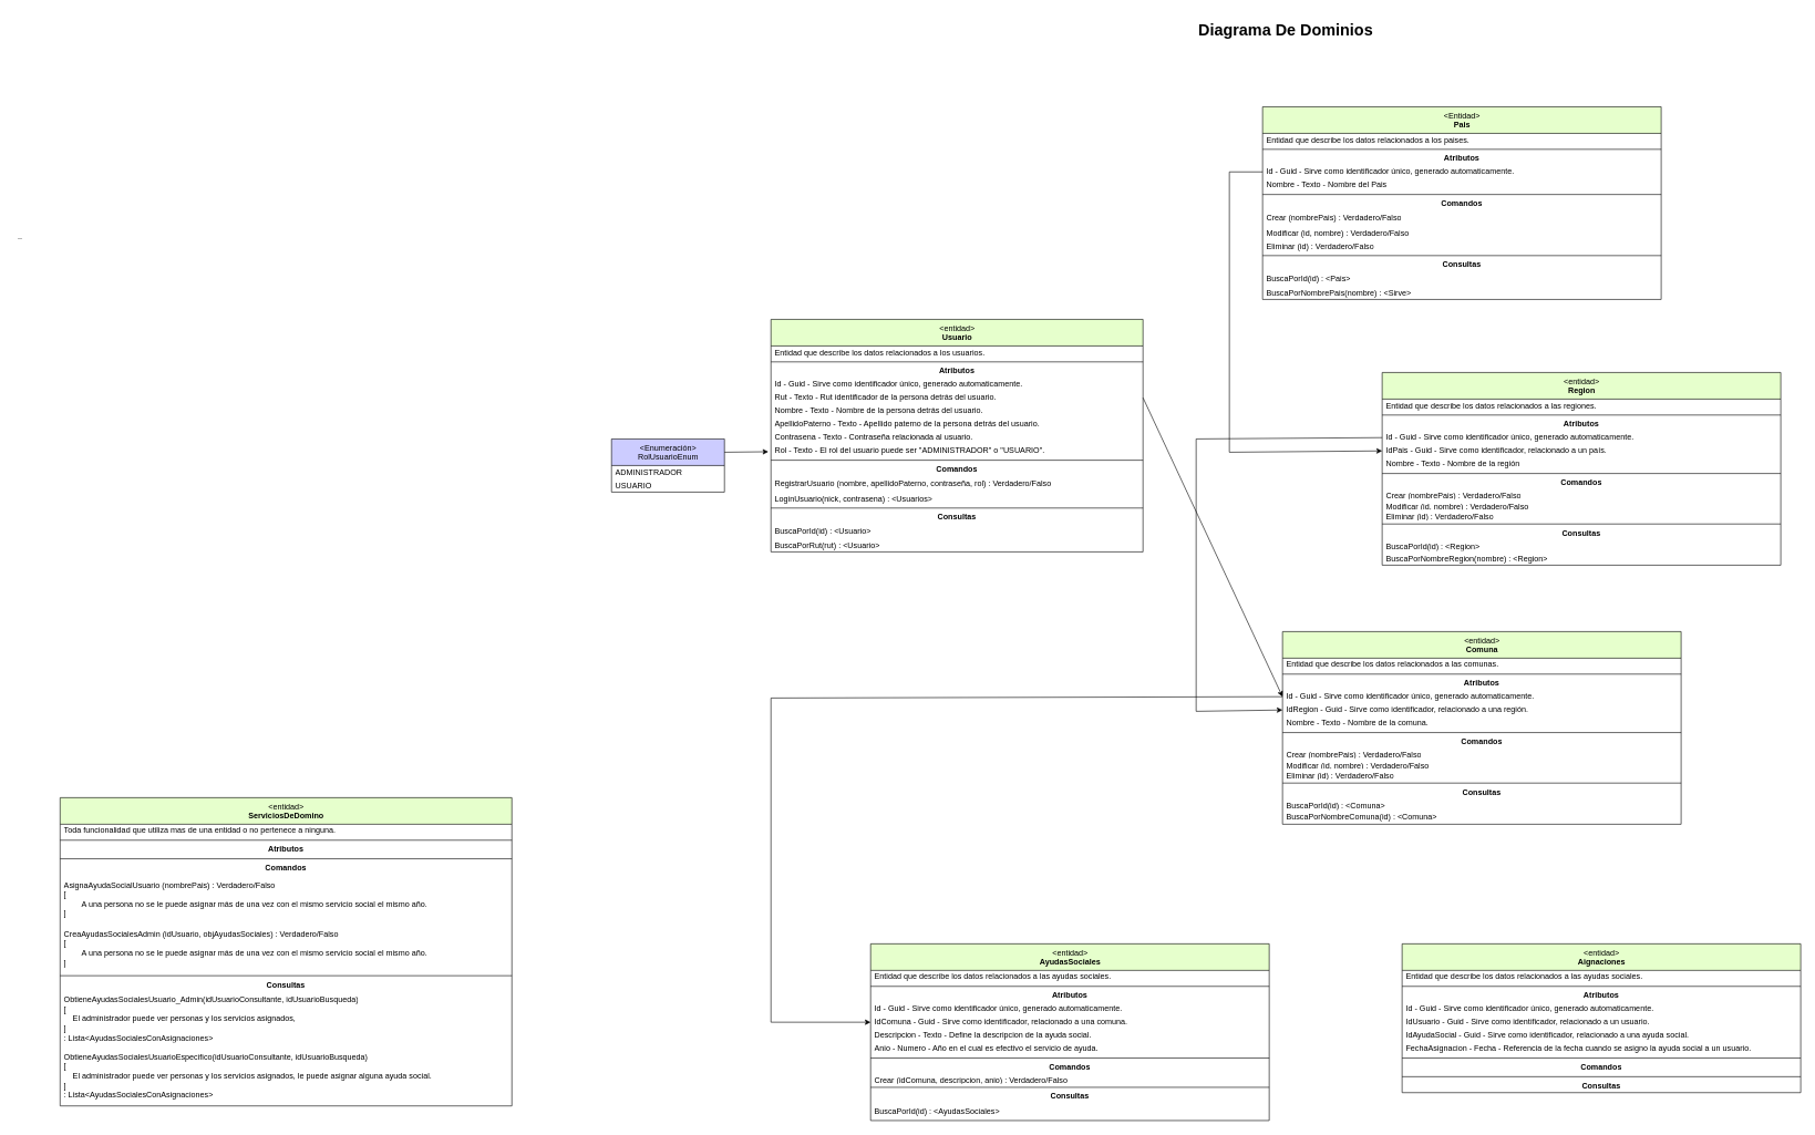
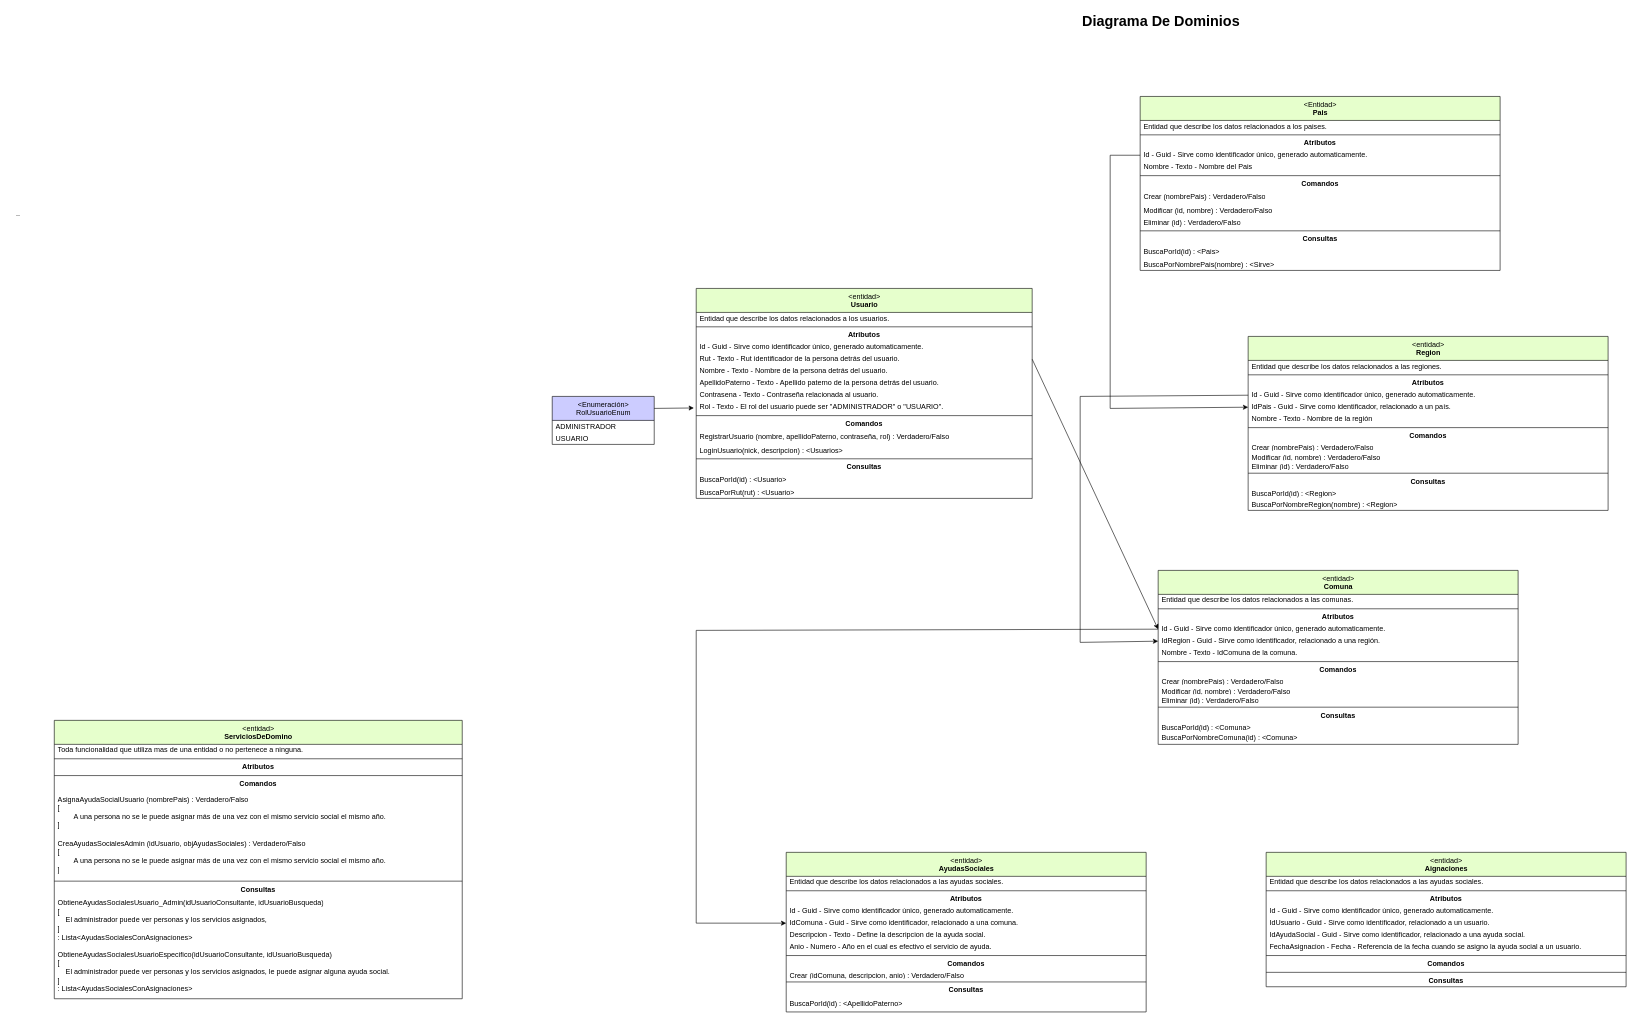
- <mxCell id="2" value="&lt;h1&gt;&lt;b&gt;&lt;font style=&quot;font-size: 24px;&quot;&gt;Diagrama De Dominios&lt;/font&gt;&lt;/b&gt;&lt;/h1&gt;" style="text;html=1;strokeColor=none;fillColor=none;align=center;verticalAlign=middle;whiteSpace=wrap;rounded=0;" parent="1" vertex="1"><mxGeometry x="1780" y="30" width="310" height="30" as="geometry" /></mxCell>
+ <mxCell id="2" value="&lt;h1&gt;&lt;b&gt;&lt;font style=&quot;font-size: 24px;&quot;&gt;Diagrama De Dominios&lt;/font&gt;&lt;/b&gt;&lt;/h1&gt;" style="text;html=1;strokeColor=none;fillColor=none;align=center;verticalAlign=middle;whiteSpace=wrap;rounded=0;" parent="1" vertex="1"><mxGeometry x="1780" y="20" width="310" height="30" as="geometry" /></mxCell>
- <mxCell id="17" value="LoginUsuario(nick, contrasena) : &amp;lt;Usuarios&amp;gt;" style="text;html=1;strokeColor=none;fillColor=none;align=left;verticalAlign=middle;spacingLeft=4;spacingRight=4;overflow=hidden;rotatable=0;points=[[0,0.5],[1,0.5]];portConstraint=eastwest;" parent="4" vertex="1"><mxGeometry y="260" width="560" height="20" as="geometry" /></mxCell>
+ <mxCell id="17" value="LoginUsuario(nick, descripcion) : &amp;lt;Usuarios&amp;gt;" style="text;html=1;strokeColor=none;fillColor=none;align=left;verticalAlign=middle;spacingLeft=4;spacingRight=4;overflow=hidden;rotatable=0;points=[[0,0.5],[1,0.5]];portConstraint=eastwest;" parent="4" vertex="1"><mxGeometry y="260" width="560" height="20" as="geometry" /></mxCell>
- <mxCell id="63" value="Nombre - Texto - Nombre de la comuna." style="text;html=1;strokeColor=none;fillColor=none;align=left;verticalAlign=middle;spacingLeft=4;spacingRight=4;overflow=hidden;rotatable=0;points=[[0,0.5],[1,0.5]];portConstraint=eastwest;" parent="57" vertex="1"><mxGeometry y="128" width="600" height="20" as="geometry" /></mxCell>
+ <mxCell id="63" value="Nombre - Texto - IdComuna de la comuna." style="text;html=1;strokeColor=none;fillColor=none;align=left;verticalAlign=middle;spacingLeft=4;spacingRight=4;overflow=hidden;rotatable=0;points=[[0,0.5],[1,0.5]];portConstraint=eastwest;" parent="57" vertex="1"><mxGeometry y="128" width="600" height="20" as="geometry" /></mxCell>
- <mxCell id="86" value="BuscaPorId(id) : &amp;lt;AyudasSociales&amp;gt;" style="text;html=1;strokeColor=none;fillColor=none;align=left;verticalAlign=middle;spacingLeft=4;spacingRight=4;overflow=hidden;rotatable=0;points=[[0,0.5],[1,0.5]];portConstraint=eastwest;" parent="73" vertex="1"><mxGeometry y="240" width="600" height="26" as="geometry" /></mxCell>
+ <mxCell id="86" value="BuscaPorId(id) : &amp;lt;ApellidoPaterno&amp;gt;" style="text;html=1;strokeColor=none;fillColor=none;align=left;verticalAlign=middle;spacingLeft=4;spacingRight=4;overflow=hidden;rotatable=0;points=[[0,0.5],[1,0.5]];portConstraint=eastwest;" parent="73" vertex="1"><mxGeometry y="240" width="600" height="26" as="geometry" /></mxCell>
